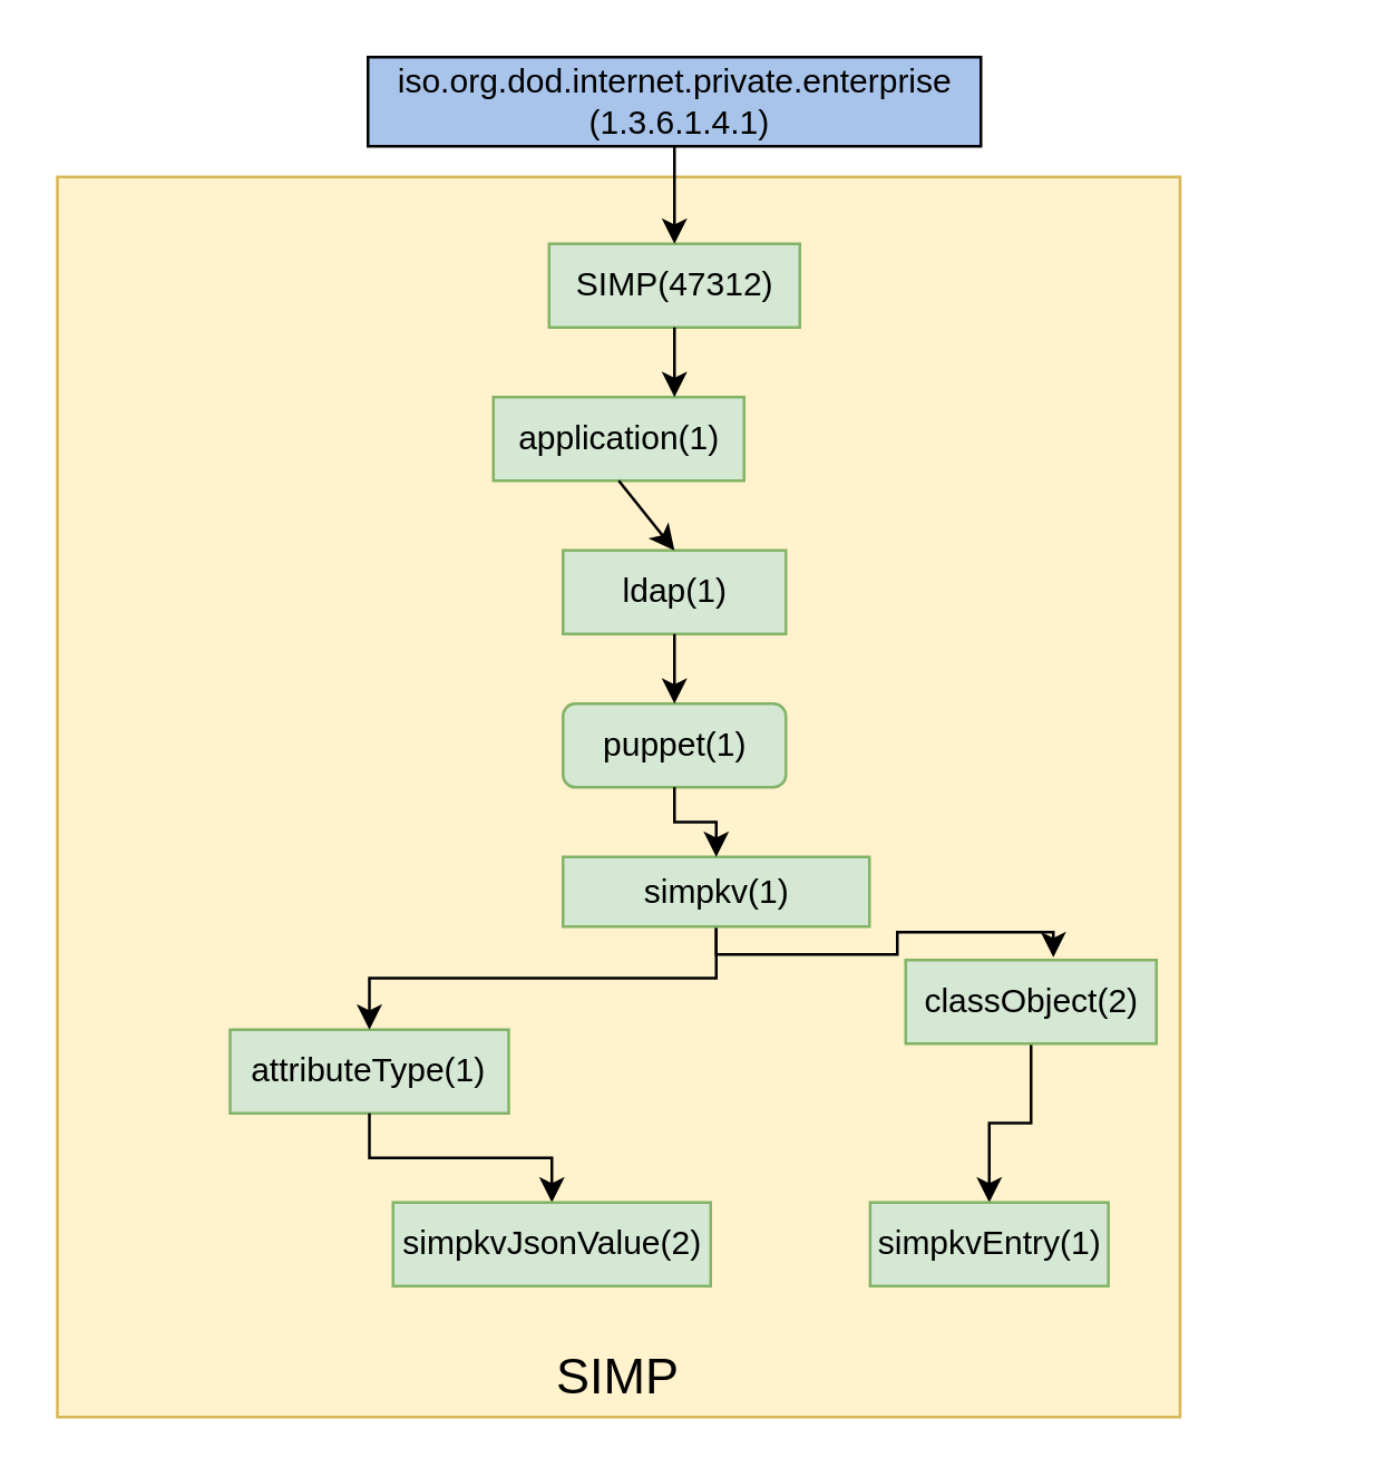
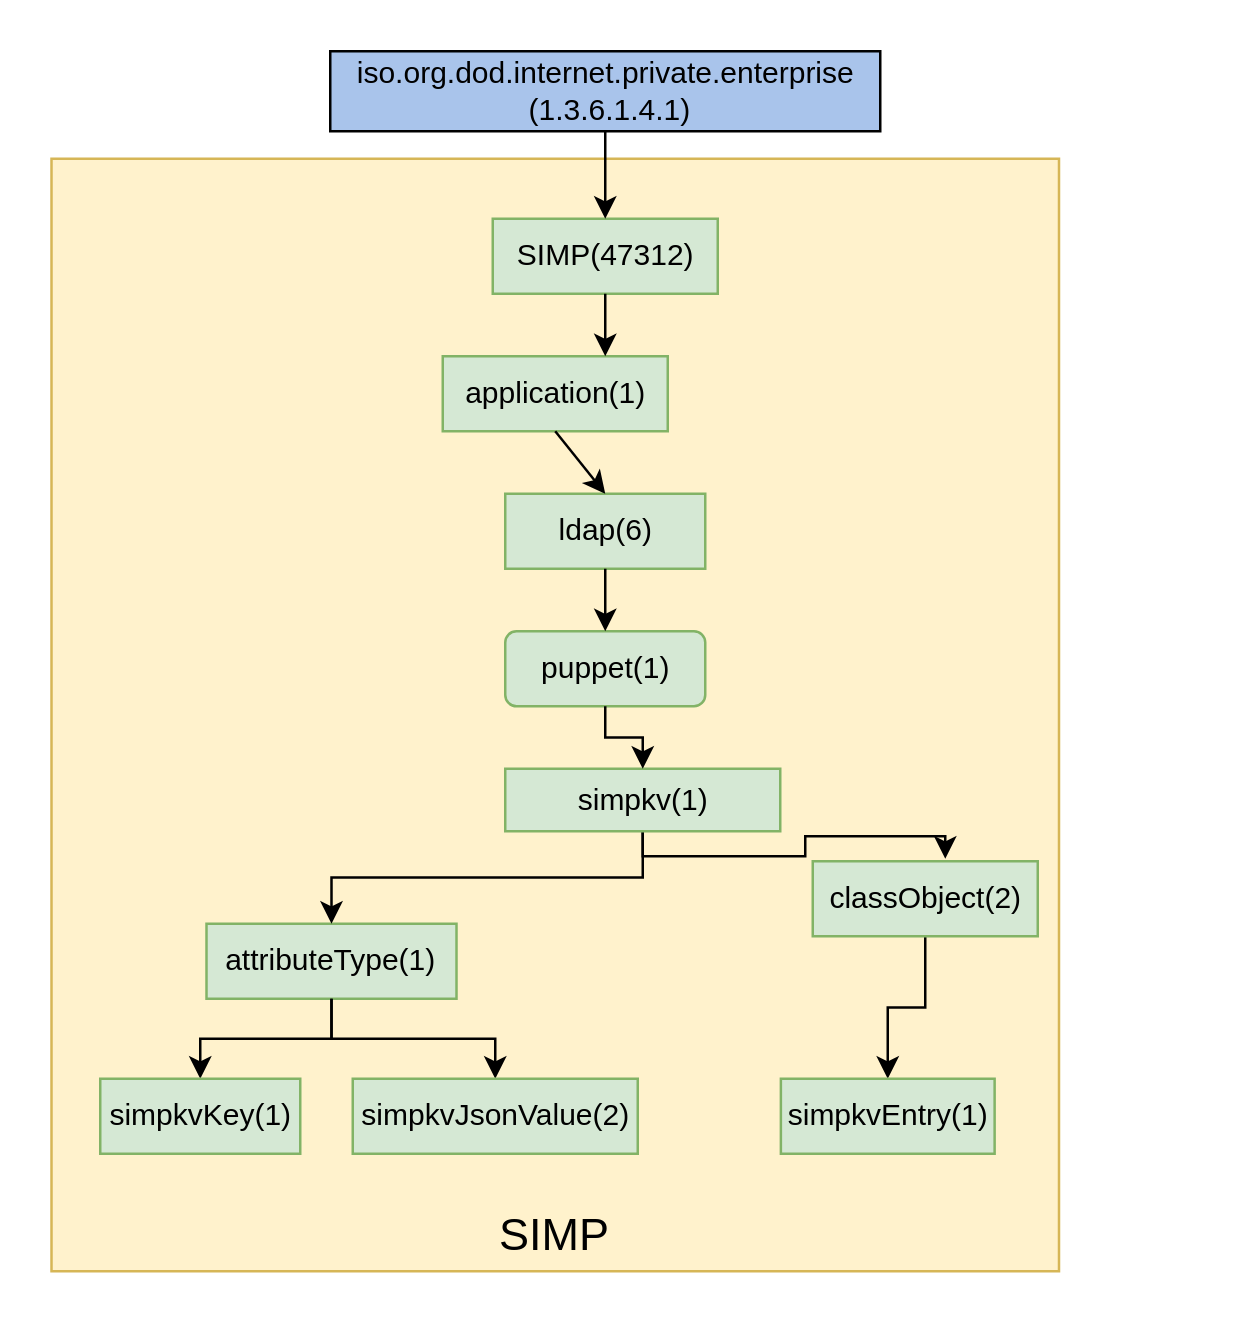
- <mxCell id="17" value="ldap(1)" style="whiteSpace=wrap;html=1;fillColor=#d5e8d4;strokeColor=#82b366;" parent="1" vertex="1"><mxGeometry x="201.5" y="197" width="80" height="30" as="geometry" /></mxCell>
+ <mxCell id="17" value="ldap(6)" style="whiteSpace=wrap;html=1;fillColor=#d5e8d4;strokeColor=#82b366;" parent="1" vertex="1"><mxGeometry x="201.5" y="197" width="80" height="30" as="geometry" /></mxCell>
+ <mxCell id="10" style="edgeStyle=elbowEdgeStyle;rounded=0;orthogonalLoop=1;jettySize=auto;html=1;exitX=0.5;exitY=0;exitDx=0;exitDy=0;entryX=0.5;entryY=1;entryDx=0;entryDy=0;startArrow=classic;startFill=1;endArrow=none;endFill=0;elbow=vertical;" parent="1" source="13" target="3" edge="1"><mxGeometry relative="1" as="geometry" /></mxCell>
+ <mxCell id="13" value="simpkvKey(1)" style="whiteSpace=wrap;html=1;fillColor=#d5e8d4;strokeColor=#82b366;" parent="12" vertex="1"><mxGeometry width="80" height="30" as="geometry" /></mxCell>
